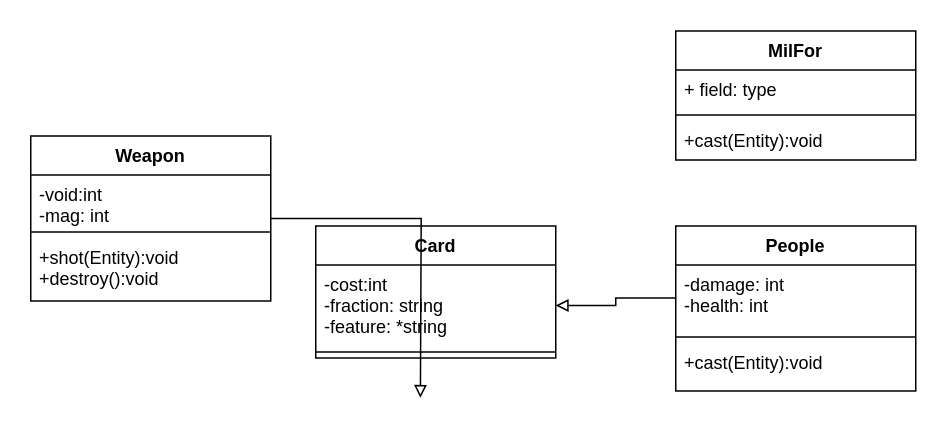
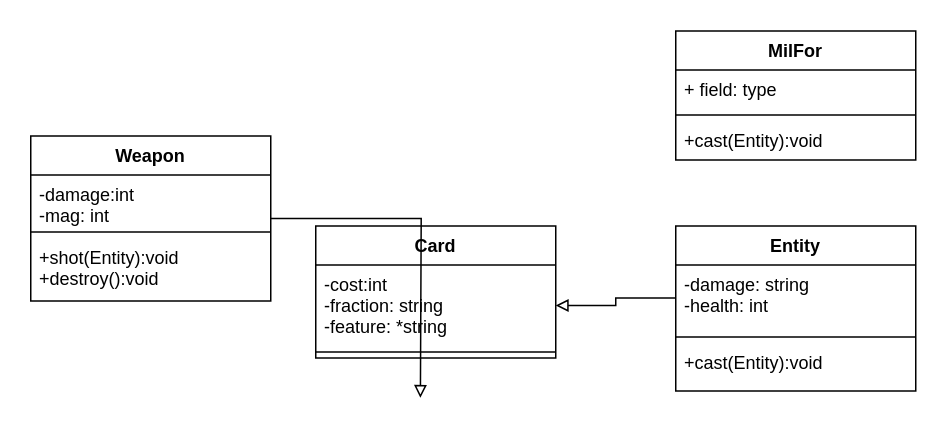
- <mxCell id="16" value="-void:int&#10;-mag: int" style="text;strokeColor=none;fillColor=none;align=left;verticalAlign=top;spacingLeft=4;spacingRight=4;overflow=hidden;rotatable=0;points=[[0,0.5],[1,0.5]];portConstraint=eastwest;" vertex="1" parent="15"><mxGeometry y="26" width="160" height="34" as="geometry" /></mxCell>
+ <mxCell id="16" value="-damage:int&#10;-mag: int" style="text;strokeColor=none;fillColor=none;align=left;verticalAlign=top;spacingLeft=4;spacingRight=4;overflow=hidden;rotatable=0;points=[[0,0.5],[1,0.5]];portConstraint=eastwest;" vertex="1" parent="15"><mxGeometry y="26" width="160" height="34" as="geometry" /></mxCell>
- <mxCell id="5" value="People" style="swimlane;fontStyle=1;align=center;verticalAlign=top;childLayout=stackLayout;horizontal=1;startSize=26;horizontalStack=0;resizeParent=1;resizeParentMax=0;resizeLast=0;collapsible=1;marginBottom=0;" vertex="1" parent="1"><mxGeometry x="450" y="150" width="160" height="110" as="geometry" /></mxCell>
+ <mxCell id="5" value="Entity" style="swimlane;fontStyle=1;align=center;verticalAlign=top;childLayout=stackLayout;horizontal=1;startSize=26;horizontalStack=0;resizeParent=1;resizeParentMax=0;resizeLast=0;collapsible=1;marginBottom=0;" vertex="1" parent="1"><mxGeometry x="450" y="150" width="160" height="110" as="geometry" /></mxCell>
- <mxCell id="6" value="-damage: int&#10;-health: int&#10;" style="text;strokeColor=none;fillColor=none;align=left;verticalAlign=top;spacingLeft=4;spacingRight=4;overflow=hidden;rotatable=0;points=[[0,0.5],[1,0.5]];portConstraint=eastwest;" vertex="1" parent="5"><mxGeometry y="26" width="160" height="44" as="geometry" /></mxCell>
+ <mxCell id="6" value="-damage: string&#10;-health: int&#10;" style="text;strokeColor=none;fillColor=none;align=left;verticalAlign=top;spacingLeft=4;spacingRight=4;overflow=hidden;rotatable=0;points=[[0,0.5],[1,0.5]];portConstraint=eastwest;" vertex="1" parent="5"><mxGeometry y="26" width="160" height="44" as="geometry" /></mxCell>
